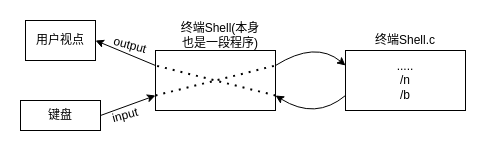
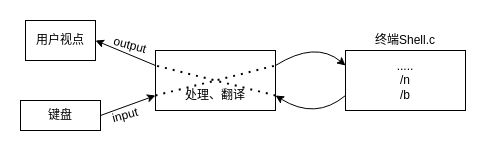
- <mxCell id="4" value="终端Shell(本身也是一段程序)" style="text;html=1;strokeColor=none;fillColor=none;align=center;verticalAlign=middle;whiteSpace=wrap;rounded=0;" vertex="1" parent="1"><mxGeometry x="175" y="20" width="90" height="30" as="geometry" /></mxCell>
+ <mxCell id="16" value="处理、翻译" style="text;html=1;strokeColor=none;fillColor=none;align=center;verticalAlign=middle;whiteSpace=wrap;rounded=0;" vertex="1" parent="1"><mxGeometry x="175" y="80" width="80" height="30" as="geometry" /></mxCell>
